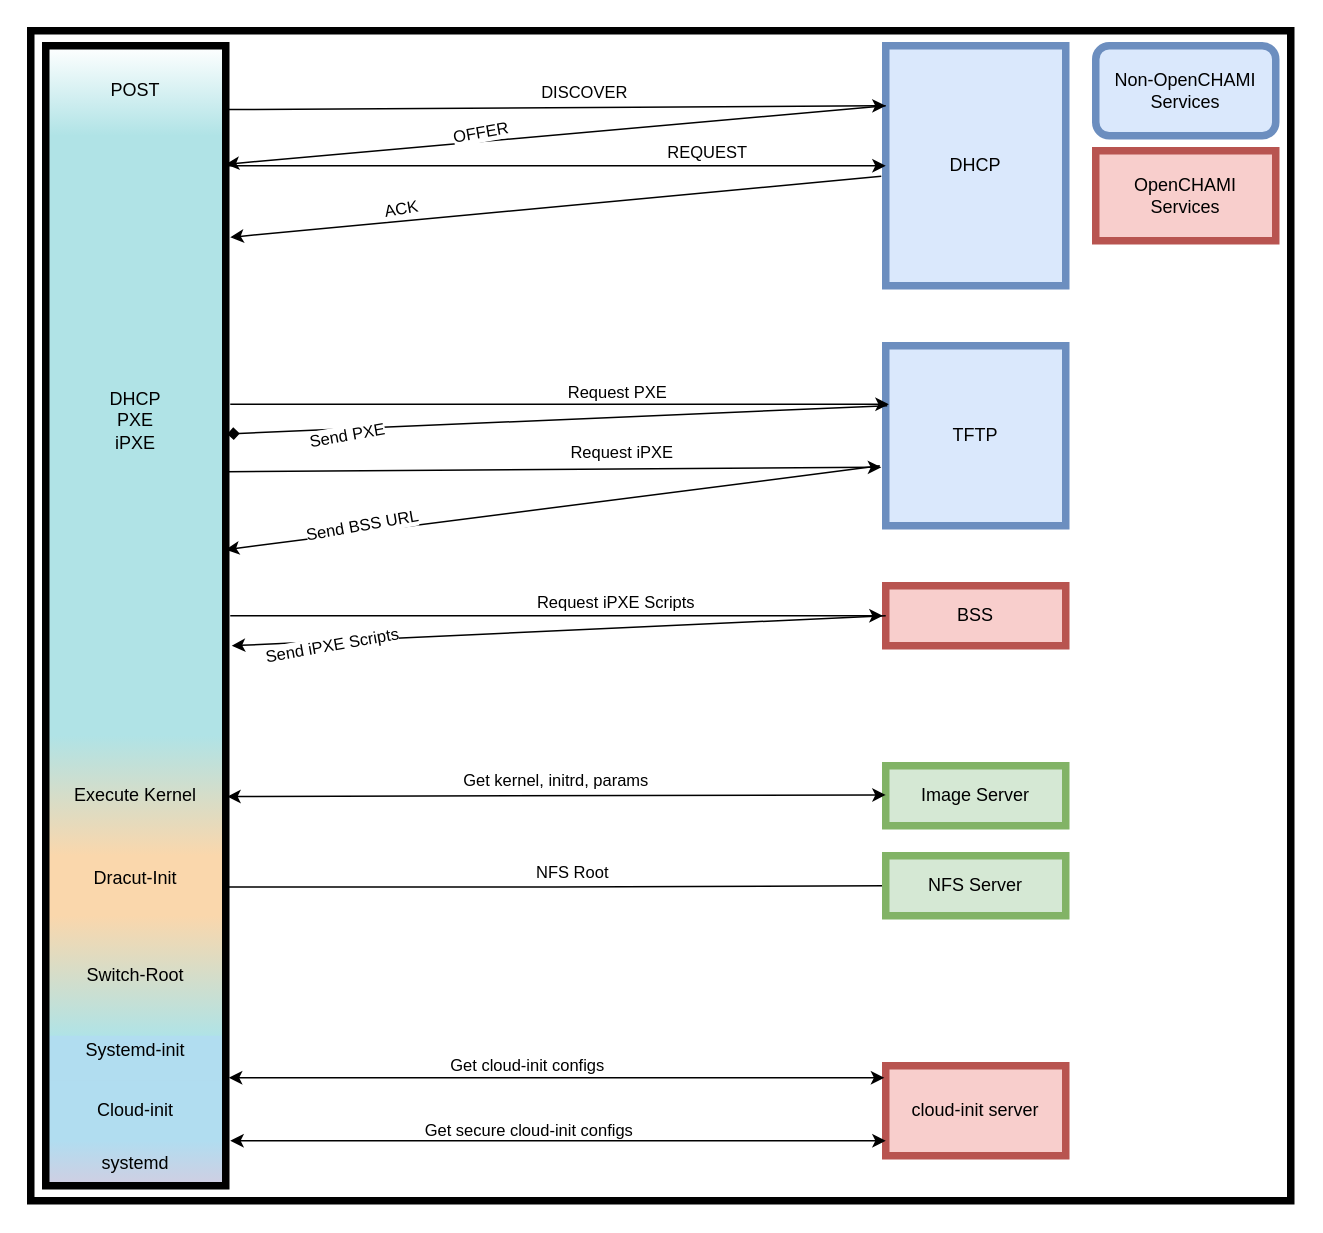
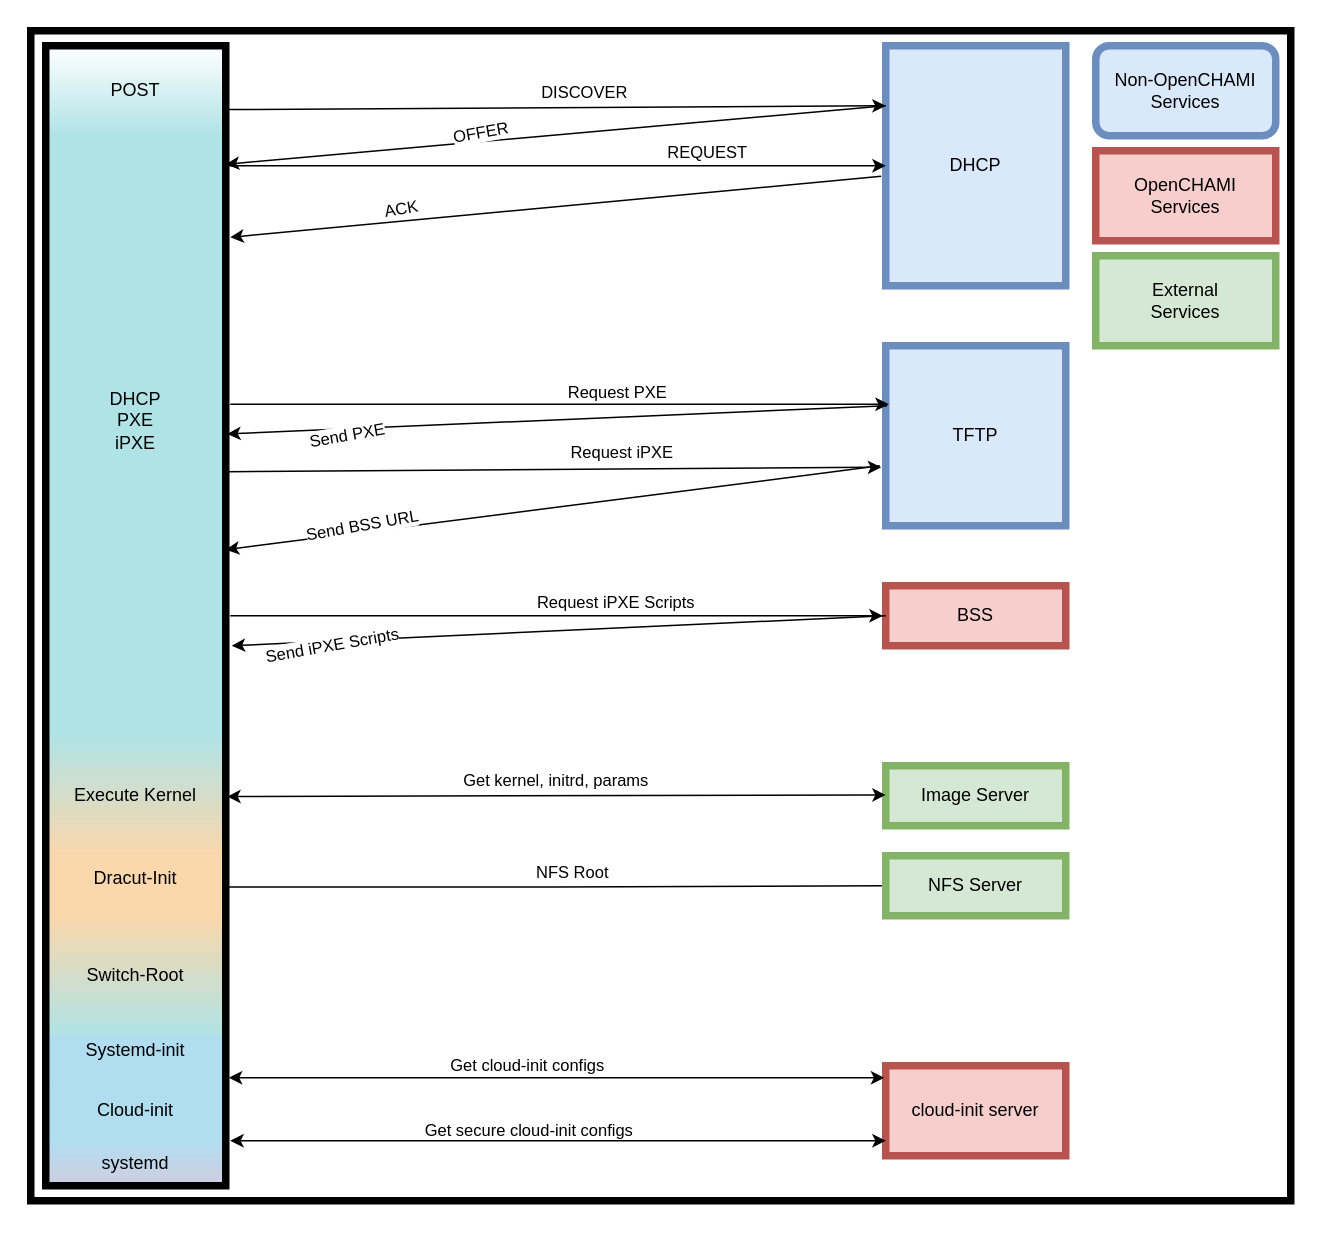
+ <mxCell id="43" value="&lt;div&gt;External&lt;/div&gt;&lt;div&gt;Services&lt;/div&gt;" style="rounded=0;whiteSpace=wrap;html=1;fillColor=#d5e8d4;strokeColor=#82b366;strokeWidth=5;" vertex="1" parent="1"><mxGeometry x="730" y="170" width="120" height="60" as="geometry" /></mxCell>
- <mxCell id="17" value="" style="endArrow=diamond;html=1;rounded=0;exitX=0.008;exitY=0.333;exitDx=0;exitDy=0;exitPerimeter=0;entryX=1.008;entryY=0.52;entryDx=0;entryDy=0;entryPerimeter=0;" edge="1" parent="1" source="4" target="30"><mxGeometry width="50" height="50" relative="1" as="geometry"><mxPoint x="330" y="470" as="sourcePoint" /><mxPoint x="380" y="420" as="targetPoint" /></mxGeometry></mxCell>
+ <mxCell id="17" value="" style="endArrow=classic;html=1;rounded=0;exitX=0.008;exitY=0.333;exitDx=0;exitDy=0;exitPerimeter=0;entryX=1.008;entryY=0.52;entryDx=0;entryDy=0;entryPerimeter=0;" edge="1" parent="1" source="4" target="30"><mxGeometry width="50" height="50" relative="1" as="geometry"><mxPoint x="330" y="470" as="sourcePoint" /><mxPoint x="380" y="420" as="targetPoint" /></mxGeometry></mxCell>
